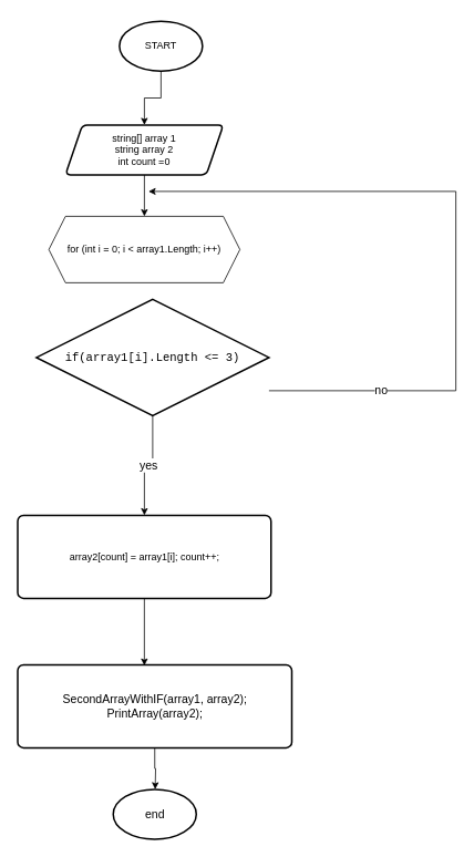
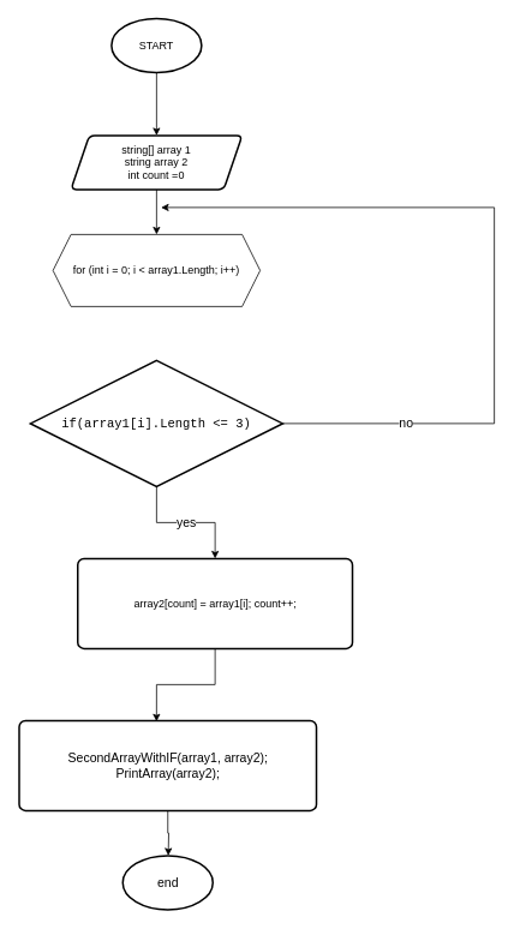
- <mxCell id="3" value="START" style="strokeWidth=2;html=1;shape=mxgraph.flowchart.start_1;whiteSpace=wrap;" vertex="1" parent="1"><mxGeometry x="143" y="25" width="100" height="60" as="geometry" /></mxCell>
+ <mxCell id="3" value="START" style="strokeWidth=2;html=1;shape=mxgraph.flowchart.start_1;whiteSpace=wrap;" vertex="1" parent="1"><mxGeometry x="123" y="20" width="100" height="60" as="geometry" /></mxCell>
- <mxCell id="10" value="&lt;font style=&quot;font-size: 14px;&quot;&gt;&lt;span style=&quot;box-sizing: border-box; font-family: ui-monospace, SFMono-Regular, &amp;quot;SF Mono&amp;quot;, Menlo, Consolas, &amp;quot;Liberation Mono&amp;quot;, monospace; text-align: start;&quot; class=&quot;pl-k&quot;&gt;if&lt;/span&gt;&lt;span style=&quot;font-family: ui-monospace, SFMono-Regular, &amp;quot;SF Mono&amp;quot;, Menlo, Consolas, &amp;quot;Liberation Mono&amp;quot;, monospace; text-align: start;&quot;&gt;(&lt;/span&gt;&lt;span style=&quot;box-sizing: border-box; font-family: ui-monospace, SFMono-Regular, &amp;quot;SF Mono&amp;quot;, Menlo, Consolas, &amp;quot;Liberation Mono&amp;quot;, monospace; text-align: start;&quot; class=&quot;pl-smi&quot;&gt;array1&lt;/span&gt;&lt;span style=&quot;font-family: ui-monospace, SFMono-Regular, &amp;quot;SF Mono&amp;quot;, Menlo, Consolas, &amp;quot;Liberation Mono&amp;quot;, monospace; text-align: start;&quot;&gt;[&lt;/span&gt;&lt;span style=&quot;box-sizing: border-box; font-family: ui-monospace, SFMono-Regular, &amp;quot;SF Mono&amp;quot;, Menlo, Consolas, &amp;quot;Liberation Mono&amp;quot;, monospace; text-align: start;&quot; class=&quot;pl-smi&quot;&gt;i&lt;/span&gt;&lt;span style=&quot;font-family: ui-monospace, SFMono-Regular, &amp;quot;SF Mono&amp;quot;, Menlo, Consolas, &amp;quot;Liberation Mono&amp;quot;, monospace; text-align: start;&quot;&gt;].&lt;/span&gt;&lt;span style=&quot;box-sizing: border-box; font-family: ui-monospace, SFMono-Regular, &amp;quot;SF Mono&amp;quot;, Menlo, Consolas, &amp;quot;Liberation Mono&amp;quot;, monospace; text-align: start;&quot; class=&quot;pl-smi&quot;&gt;Length&lt;/span&gt;&lt;span style=&quot;font-family: ui-monospace, SFMono-Regular, &amp;quot;SF Mono&amp;quot;, Menlo, Consolas, &amp;quot;Liberation Mono&amp;quot;, monospace; text-align: start;&quot;&gt; &lt;/span&gt;&lt;span style=&quot;box-sizing: border-box; font-family: ui-monospace, SFMono-Regular, &amp;quot;SF Mono&amp;quot;, Menlo, Consolas, &amp;quot;Liberation Mono&amp;quot;, monospace; text-align: start;&quot; class=&quot;pl-k&quot;&gt;&amp;lt;=&lt;/span&gt;&lt;span style=&quot;font-family: ui-monospace, SFMono-Regular, &amp;quot;SF Mono&amp;quot;, Menlo, Consolas, &amp;quot;Liberation Mono&amp;quot;, monospace; text-align: start;&quot;&gt; &lt;/span&gt;&lt;span style=&quot;box-sizing: border-box; font-family: ui-monospace, SFMono-Regular, &amp;quot;SF Mono&amp;quot;, Menlo, Consolas, &amp;quot;Liberation Mono&amp;quot;, monospace; text-align: start;&quot; class=&quot;pl-c1&quot;&gt;3&lt;/span&gt;&lt;span style=&quot;font-family: ui-monospace, SFMono-Regular, &amp;quot;SF Mono&amp;quot;, Menlo, Consolas, &amp;quot;Liberation Mono&amp;quot;, monospace; text-align: start;&quot;&gt;)&lt;/span&gt;&lt;/font&gt;" style="strokeWidth=2;html=1;shape=mxgraph.flowchart.decision;whiteSpace=wrap;labelBackgroundColor=none;fontFamily=Helvetica;fontColor=#000000;" vertex="1" parent="1"><mxGeometry x="43" y="360" width="280" height="140" as="geometry" /></mxCell>
+ <mxCell id="10" value="&lt;font style=&quot;font-size: 14px;&quot;&gt;&lt;span style=&quot;box-sizing: border-box; font-family: ui-monospace, SFMono-Regular, &amp;quot;SF Mono&amp;quot;, Menlo, Consolas, &amp;quot;Liberation Mono&amp;quot;, monospace; text-align: start;&quot; class=&quot;pl-k&quot;&gt;if&lt;/span&gt;&lt;span style=&quot;font-family: ui-monospace, SFMono-Regular, &amp;quot;SF Mono&amp;quot;, Menlo, Consolas, &amp;quot;Liberation Mono&amp;quot;, monospace; text-align: start;&quot;&gt;(&lt;/span&gt;&lt;span style=&quot;box-sizing: border-box; font-family: ui-monospace, SFMono-Regular, &amp;quot;SF Mono&amp;quot;, Menlo, Consolas, &amp;quot;Liberation Mono&amp;quot;, monospace; text-align: start;&quot; class=&quot;pl-smi&quot;&gt;array1&lt;/span&gt;&lt;span style=&quot;font-family: ui-monospace, SFMono-Regular, &amp;quot;SF Mono&amp;quot;, Menlo, Consolas, &amp;quot;Liberation Mono&amp;quot;, monospace; text-align: start;&quot;&gt;[&lt;/span&gt;&lt;span style=&quot;box-sizing: border-box; font-family: ui-monospace, SFMono-Regular, &amp;quot;SF Mono&amp;quot;, Menlo, Consolas, &amp;quot;Liberation Mono&amp;quot;, monospace; text-align: start;&quot; class=&quot;pl-smi&quot;&gt;i&lt;/span&gt;&lt;span style=&quot;font-family: ui-monospace, SFMono-Regular, &amp;quot;SF Mono&amp;quot;, Menlo, Consolas, &amp;quot;Liberation Mono&amp;quot;, monospace; text-align: start;&quot;&gt;].&lt;/span&gt;&lt;span style=&quot;box-sizing: border-box; font-family: ui-monospace, SFMono-Regular, &amp;quot;SF Mono&amp;quot;, Menlo, Consolas, &amp;quot;Liberation Mono&amp;quot;, monospace; text-align: start;&quot; class=&quot;pl-smi&quot;&gt;Length&lt;/span&gt;&lt;span style=&quot;font-family: ui-monospace, SFMono-Regular, &amp;quot;SF Mono&amp;quot;, Menlo, Consolas, &amp;quot;Liberation Mono&amp;quot;, monospace; text-align: start;&quot;&gt; &lt;/span&gt;&lt;span style=&quot;box-sizing: border-box; font-family: ui-monospace, SFMono-Regular, &amp;quot;SF Mono&amp;quot;, Menlo, Consolas, &amp;quot;Liberation Mono&amp;quot;, monospace; text-align: start;&quot; class=&quot;pl-k&quot;&gt;&amp;lt;=&lt;/span&gt;&lt;span style=&quot;font-family: ui-monospace, SFMono-Regular, &amp;quot;SF Mono&amp;quot;, Menlo, Consolas, &amp;quot;Liberation Mono&amp;quot;, monospace; text-align: start;&quot;&gt; &lt;/span&gt;&lt;span style=&quot;box-sizing: border-box; font-family: ui-monospace, SFMono-Regular, &amp;quot;SF Mono&amp;quot;, Menlo, Consolas, &amp;quot;Liberation Mono&amp;quot;, monospace; text-align: start;&quot; class=&quot;pl-c1&quot;&gt;3&lt;/span&gt;&lt;span style=&quot;font-family: ui-monospace, SFMono-Regular, &amp;quot;SF Mono&amp;quot;, Menlo, Consolas, &amp;quot;Liberation Mono&amp;quot;, monospace; text-align: start;&quot;&gt;)&lt;/span&gt;&lt;/font&gt;" style="strokeWidth=2;html=1;shape=mxgraph.flowchart.decision;whiteSpace=wrap;labelBackgroundColor=none;fontFamily=Helvetica;fontColor=#000000;" vertex="1" parent="1"><mxGeometry x="33" y="400" width="280" height="140" as="geometry" /></mxCell>
- <mxCell id="12" value="&lt;span style=&quot;font-size: 12px; text-align: start; box-sizing: border-box;&quot; class=&quot;pl-smi&quot;&gt;array2&lt;/span&gt;&lt;span style=&quot;font-size: 12px; text-align: start;&quot;&gt;[&lt;/span&gt;&lt;span style=&quot;font-size: 12px; text-align: start; box-sizing: border-box;&quot; class=&quot;pl-smi&quot;&gt;count&lt;/span&gt;&lt;span style=&quot;font-size: 12px; text-align: start;&quot;&gt;]&amp;nbsp;&lt;/span&gt;&lt;span style=&quot;font-size: 12px; text-align: start; box-sizing: border-box;&quot; class=&quot;pl-k&quot;&gt;=&amp;nbsp;&lt;/span&gt;&lt;span style=&quot;font-size: 12px; text-align: start; box-sizing: border-box;&quot; class=&quot;pl-smi&quot;&gt;array1&lt;/span&gt;&lt;span style=&quot;font-size: 12px; text-align: start;&quot;&gt;[&lt;/span&gt;&lt;span style=&quot;font-size: 12px; text-align: start; box-sizing: border-box;&quot; class=&quot;pl-smi&quot;&gt;i&lt;/span&gt;&lt;span style=&quot;font-size: 12px; text-align: start;&quot;&gt;]; count++;&lt;/span&gt;" style="rounded=1;whiteSpace=wrap;html=1;absoluteArcSize=1;arcSize=14;strokeWidth=2;labelBackgroundColor=none;fontFamily=Helvetica;fontSize=14;fontColor=#000000;" vertex="1" parent="1"><mxGeometry x="20.5" y="620" width="305" height="100" as="geometry" /></mxCell>
+ <mxCell id="12" value="&lt;span style=&quot;font-size: 12px; text-align: start; box-sizing: border-box;&quot; class=&quot;pl-smi&quot;&gt;array2&lt;/span&gt;&lt;span style=&quot;font-size: 12px; text-align: start;&quot;&gt;[&lt;/span&gt;&lt;span style=&quot;font-size: 12px; text-align: start; box-sizing: border-box;&quot; class=&quot;pl-smi&quot;&gt;count&lt;/span&gt;&lt;span style=&quot;font-size: 12px; text-align: start;&quot;&gt;]&amp;nbsp;&lt;/span&gt;&lt;span style=&quot;font-size: 12px; text-align: start; box-sizing: border-box;&quot; class=&quot;pl-k&quot;&gt;=&amp;nbsp;&lt;/span&gt;&lt;span style=&quot;font-size: 12px; text-align: start; box-sizing: border-box;&quot; class=&quot;pl-smi&quot;&gt;array1&lt;/span&gt;&lt;span style=&quot;font-size: 12px; text-align: start;&quot;&gt;[&lt;/span&gt;&lt;span style=&quot;font-size: 12px; text-align: start; box-sizing: border-box;&quot; class=&quot;pl-smi&quot;&gt;i&lt;/span&gt;&lt;span style=&quot;font-size: 12px; text-align: start;&quot;&gt;]; count++;&lt;/span&gt;" style="rounded=1;whiteSpace=wrap;html=1;absoluteArcSize=1;arcSize=14;strokeWidth=2;labelBackgroundColor=none;fontFamily=Helvetica;fontSize=14;fontColor=#000000;" vertex="1" parent="1"><mxGeometry x="85.5" y="620" width="305" height="100" as="geometry" /></mxCell>
